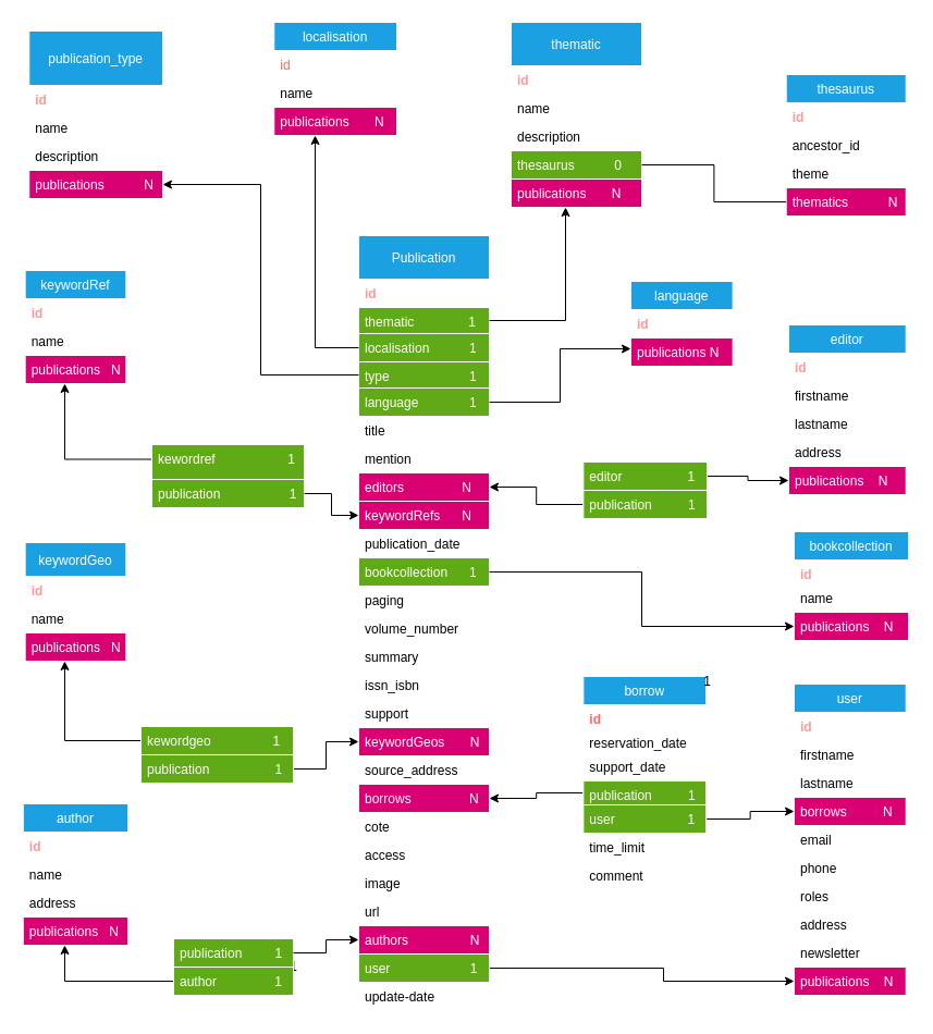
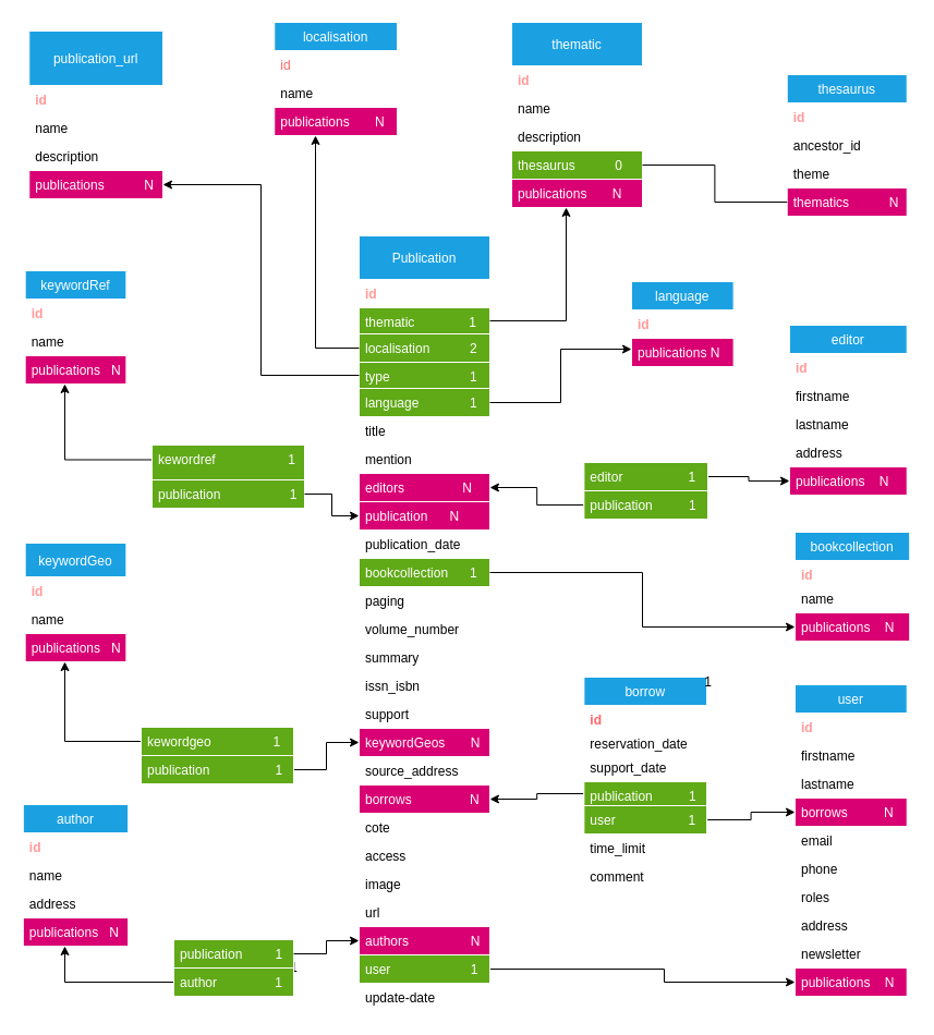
- <mxCell id="30" value="publication_type" style="swimlane;fontStyle=0;childLayout=stackLayout;horizontal=1;startSize=50;fillColor=#1ba1e2;horizontalStack=0;resizeParent=1;resizeParentMax=0;resizeLast=0;collapsible=1;marginBottom=0;fontColor=#ffffff;strokeColor=#FFFFFF;" parent="1" vertex="1"><mxGeometry x="26.27" y="28" width="122.73" height="154" as="geometry" /></mxCell>
+ <mxCell id="30" value="publication_url" style="swimlane;fontStyle=0;childLayout=stackLayout;horizontal=1;startSize=50;fillColor=#1ba1e2;horizontalStack=0;resizeParent=1;resizeParentMax=0;resizeLast=0;collapsible=1;marginBottom=0;fontColor=#ffffff;strokeColor=#FFFFFF;" parent="1" vertex="1"><mxGeometry x="26.27" y="28" width="122.73" height="154" as="geometry" /></mxCell>
- <mxCell id="6" value="localisation           1" style="text;fillColor=#60a917;align=left;verticalAlign=top;spacingLeft=4;spacingRight=4;overflow=hidden;rotatable=0;points=[[0,0.5],[1,0.5]];portConstraint=eastwest;fontColor=#ffffff;strokeColor=#FFFFFF;" parent="3" vertex="1"><mxGeometry y="90" width="120" height="26" as="geometry" /></mxCell>
+ <mxCell id="6" value="localisation           2" style="text;fillColor=#60a917;align=left;verticalAlign=top;spacingLeft=4;spacingRight=4;overflow=hidden;rotatable=0;points=[[0,0.5],[1,0.5]];portConstraint=eastwest;fontColor=#ffffff;strokeColor=#FFFFFF;" parent="3" vertex="1"><mxGeometry y="90" width="120" height="26" as="geometry" /></mxCell>
- <mxCell id="12" value="keywordRefs      N" style="text;fillColor=#d80073;align=left;verticalAlign=top;spacingLeft=4;spacingRight=4;overflow=hidden;rotatable=0;points=[[0,0.5],[1,0.5]];portConstraint=eastwest;fontColor=#ffffff;strokeColor=#FFFFFF;" vertex="1" parent="3"><mxGeometry y="244" width="120" height="26" as="geometry" /></mxCell>
+ <mxCell id="12" value="publication      N" style="text;fillColor=#d80073;align=left;verticalAlign=top;spacingLeft=4;spacingRight=4;overflow=hidden;rotatable=0;points=[[0,0.5],[1,0.5]];portConstraint=eastwest;fontColor=#ffffff;strokeColor=#FFFFFF;" vertex="1" parent="3"><mxGeometry y="244" width="120" height="26" as="geometry" /></mxCell>
